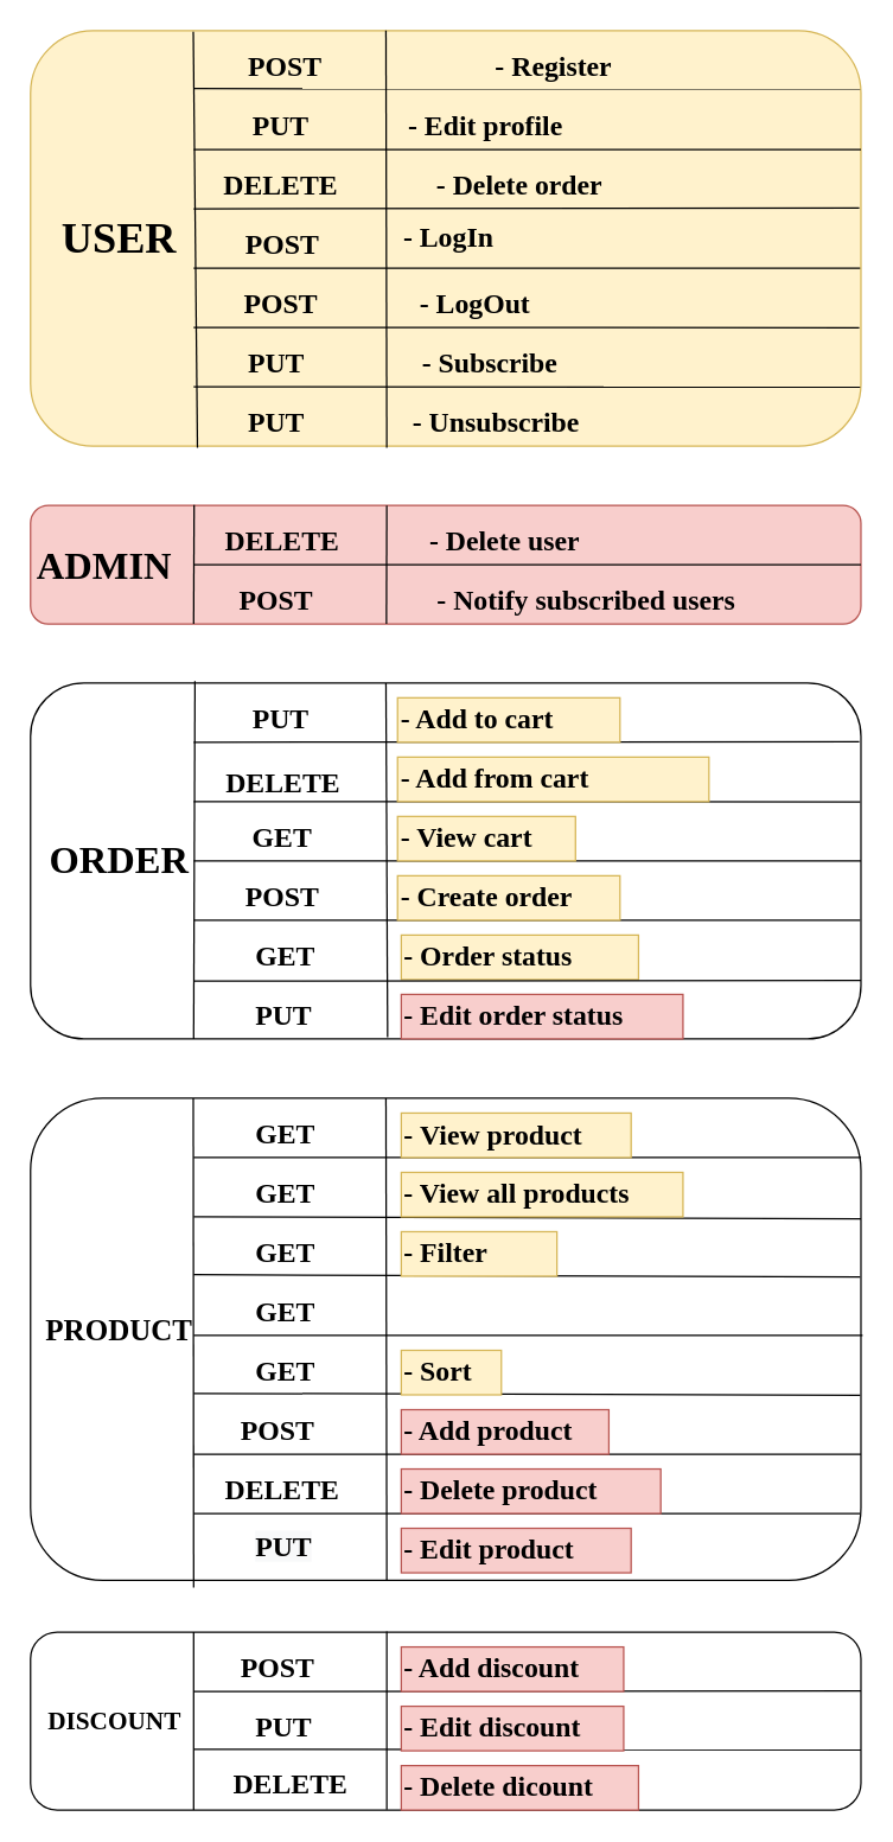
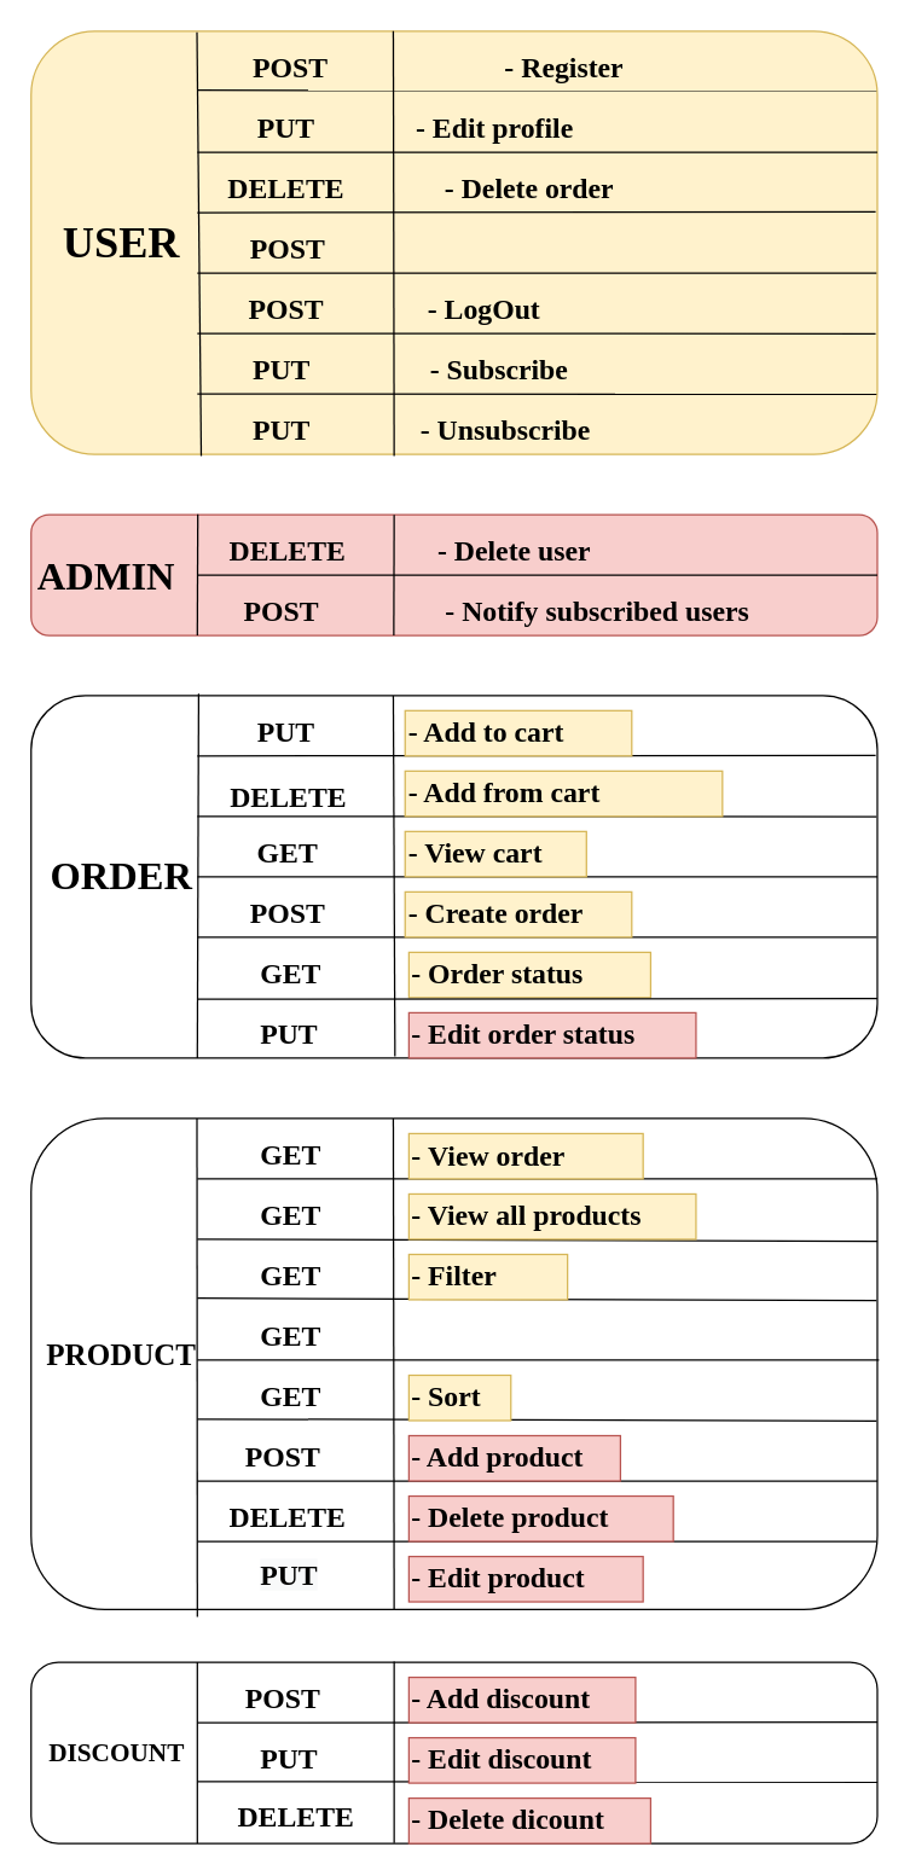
- <mxCell id="67" value="&lt;b&gt;&amp;nbsp;- LogIn&amp;nbsp;&lt;/b&gt;" style="text;html=1;strokeColor=none;fillColor=none;align=left;verticalAlign=middle;whiteSpace=wrap;rounded=0;fontFamily=Comic Sans MS;fontSize=19;" vertex="1" parent="1"><mxGeometry x="265" y="145.28" width="200" height="30" as="geometry" /></mxCell>
- <mxCell id="28" value="&lt;font style=&quot;font-size: 19px&quot;&gt;&lt;b&gt;-&lt;font style=&quot;font-size: 19px&quot;&gt;&amp;nbsp;&lt;/font&gt;View product&lt;/b&gt;&lt;/font&gt;" style="text;html=1;strokeColor=#d6b656;fillColor=#fff2cc;align=left;verticalAlign=middle;whiteSpace=wrap;rounded=0;fontFamily=Comic Sans MS;fontSize=20;" parent="1" vertex="1"><mxGeometry x="270" y="750" width="155" height="30" as="geometry" /></mxCell>
+ <mxCell id="28" value="&lt;font style=&quot;font-size: 19px&quot;&gt;&lt;b&gt;-&lt;font style=&quot;font-size: 19px&quot;&gt;&amp;nbsp;&lt;/font&gt;View order&lt;/b&gt;&lt;/font&gt;" style="text;html=1;strokeColor=#d6b656;fillColor=#fff2cc;align=left;verticalAlign=middle;whiteSpace=wrap;rounded=0;fontFamily=Comic Sans MS;fontSize=20;" parent="1" vertex="1"><mxGeometry x="270" y="750" width="155" height="30" as="geometry" /></mxCell>
